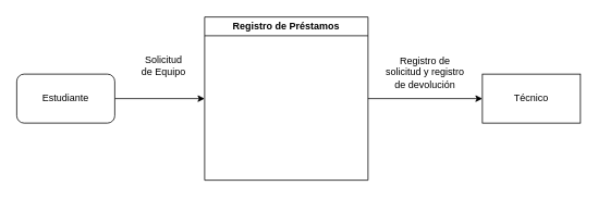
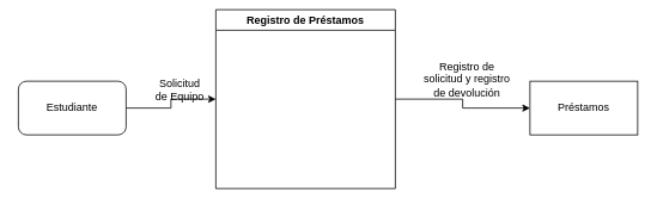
- <mxCell id="3" value="Solicitud de Equipo" style="text;html=1;align=center;verticalAlign=middle;whiteSpace=wrap;rounded=0;" vertex="1" parent="1"><mxGeometry x="170" y="65" width="60" height="30" as="geometry" /></mxCell>
+ <mxCell id="3" value="Solicitud de Equipo" style="text;html=1;align=center;verticalAlign=middle;whiteSpace=wrap;rounded=0;" vertex="1" parent="1"><mxGeometry x="170" y="85" width="60" height="30" as="geometry" /></mxCell>
- <mxCell id="5" value="Registro de Préstamos" style="swimlane;whiteSpace=wrap;html=1;" vertex="1" parent="1"><mxGeometry x="250" y="20" width="200" height="200" as="geometry" /></mxCell>
+ <mxCell id="5" value="Registro de Préstamos" style="swimlane;whiteSpace=wrap;html=1;" vertex="1" parent="1"><mxGeometry x="240" y="10" width="200" height="200" as="geometry" /></mxCell>
- <mxCell id="7" value="Técnico" style="rounded=0;whiteSpace=wrap;html=1;" vertex="1" parent="1"><mxGeometry x="590" y="90" width="120" height="60" as="geometry" /></mxCell>
+ <mxCell id="7" value="Préstamos" style="rounded=0;whiteSpace=wrap;html=1;" vertex="1" parent="1"><mxGeometry x="590" y="90" width="120" height="60" as="geometry" /></mxCell>
